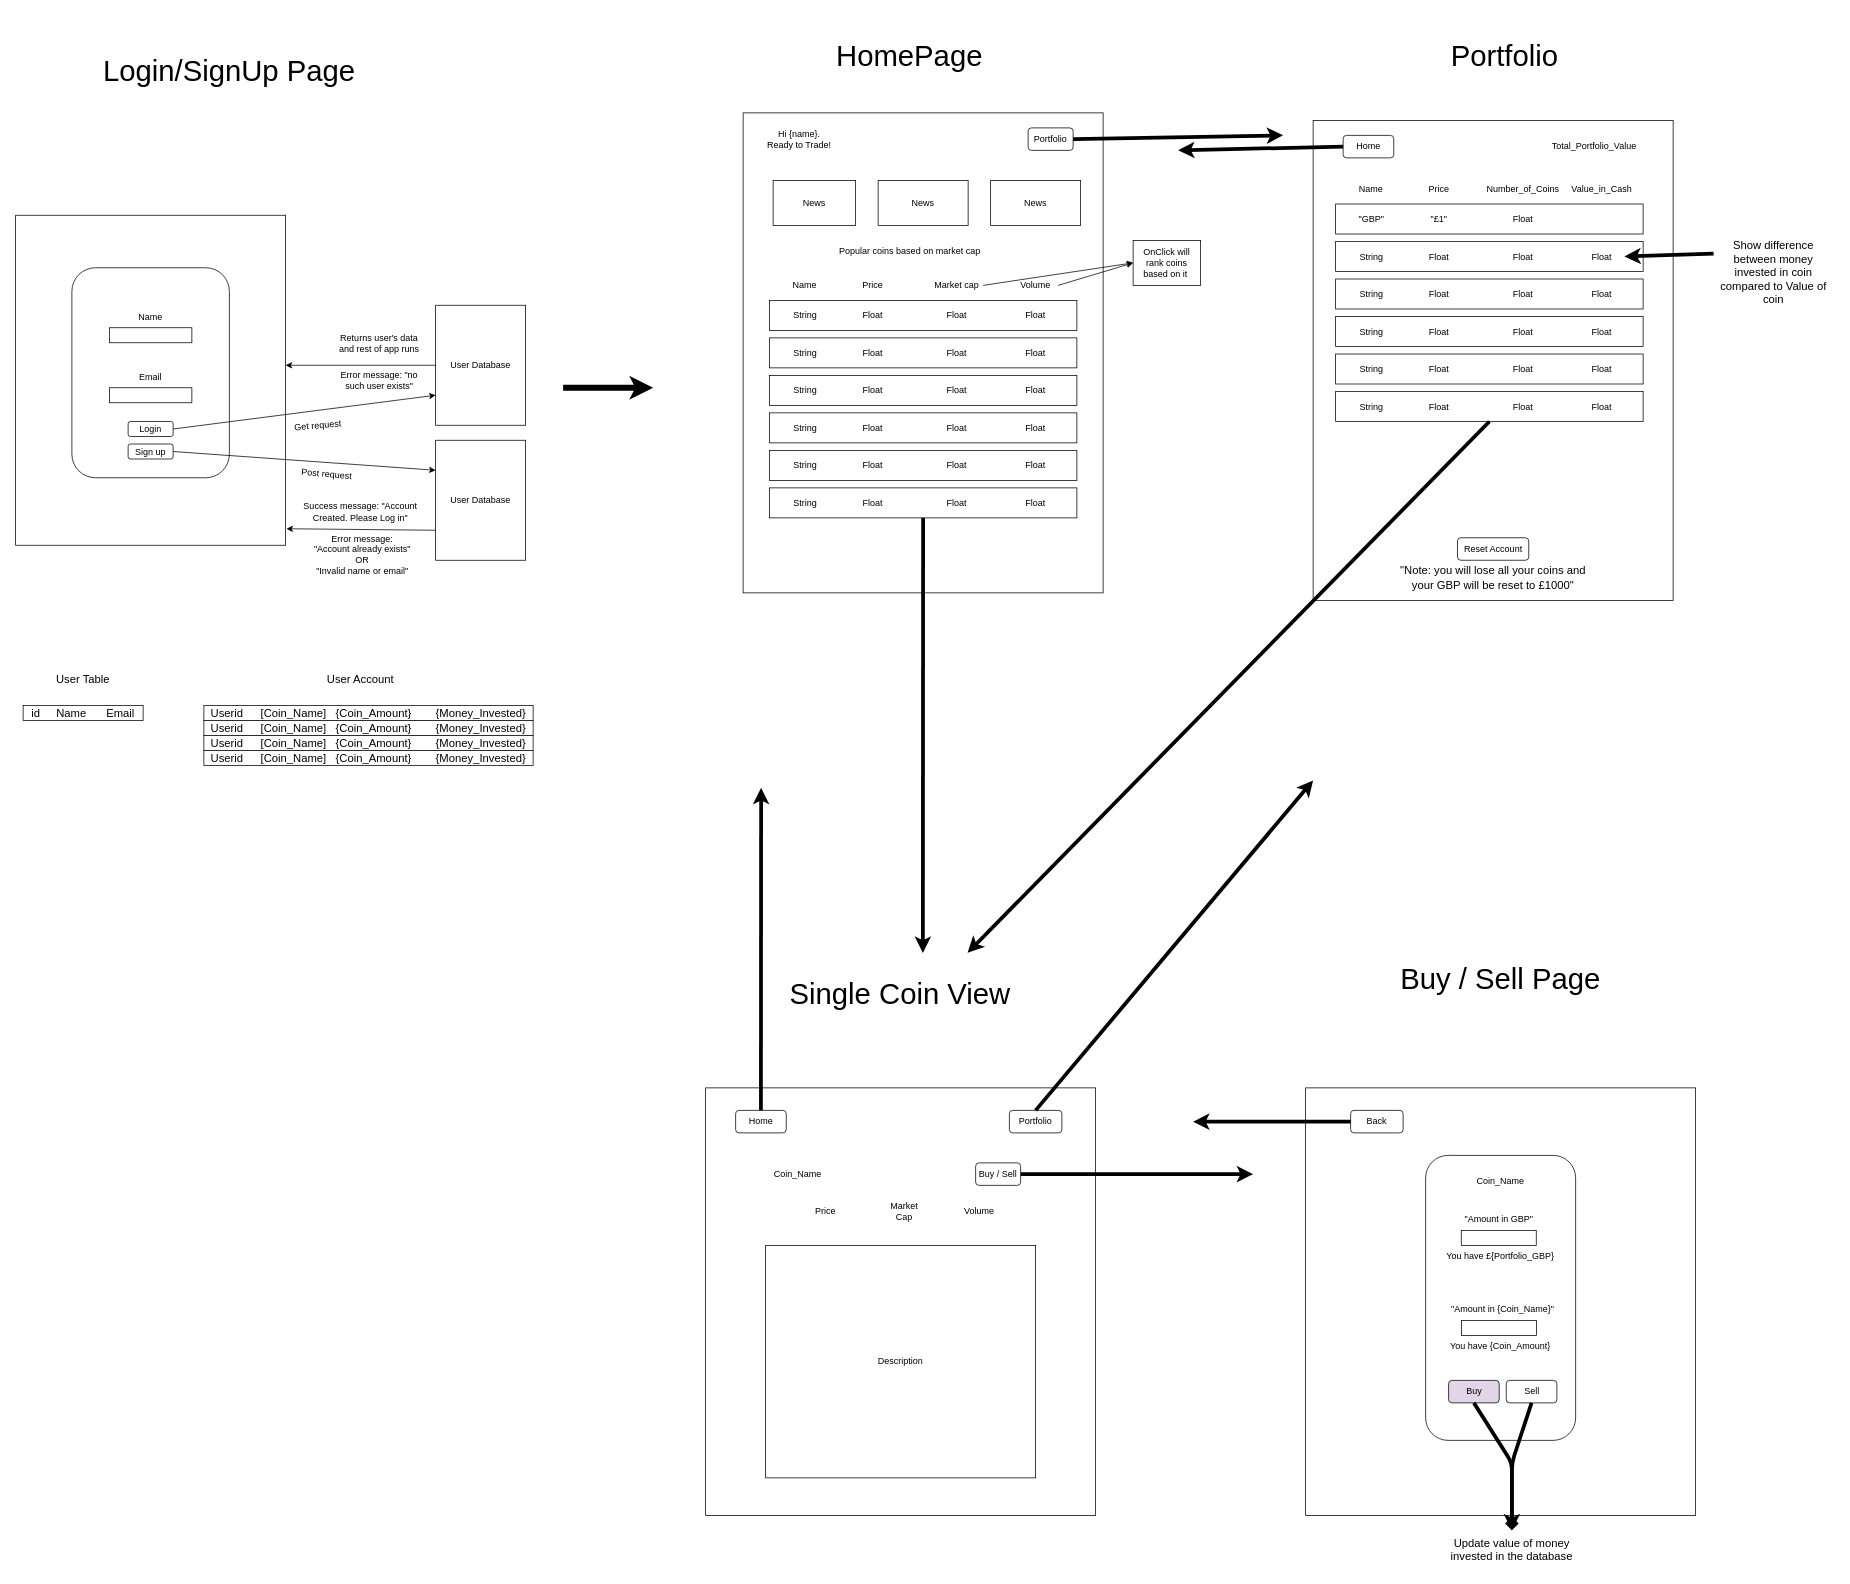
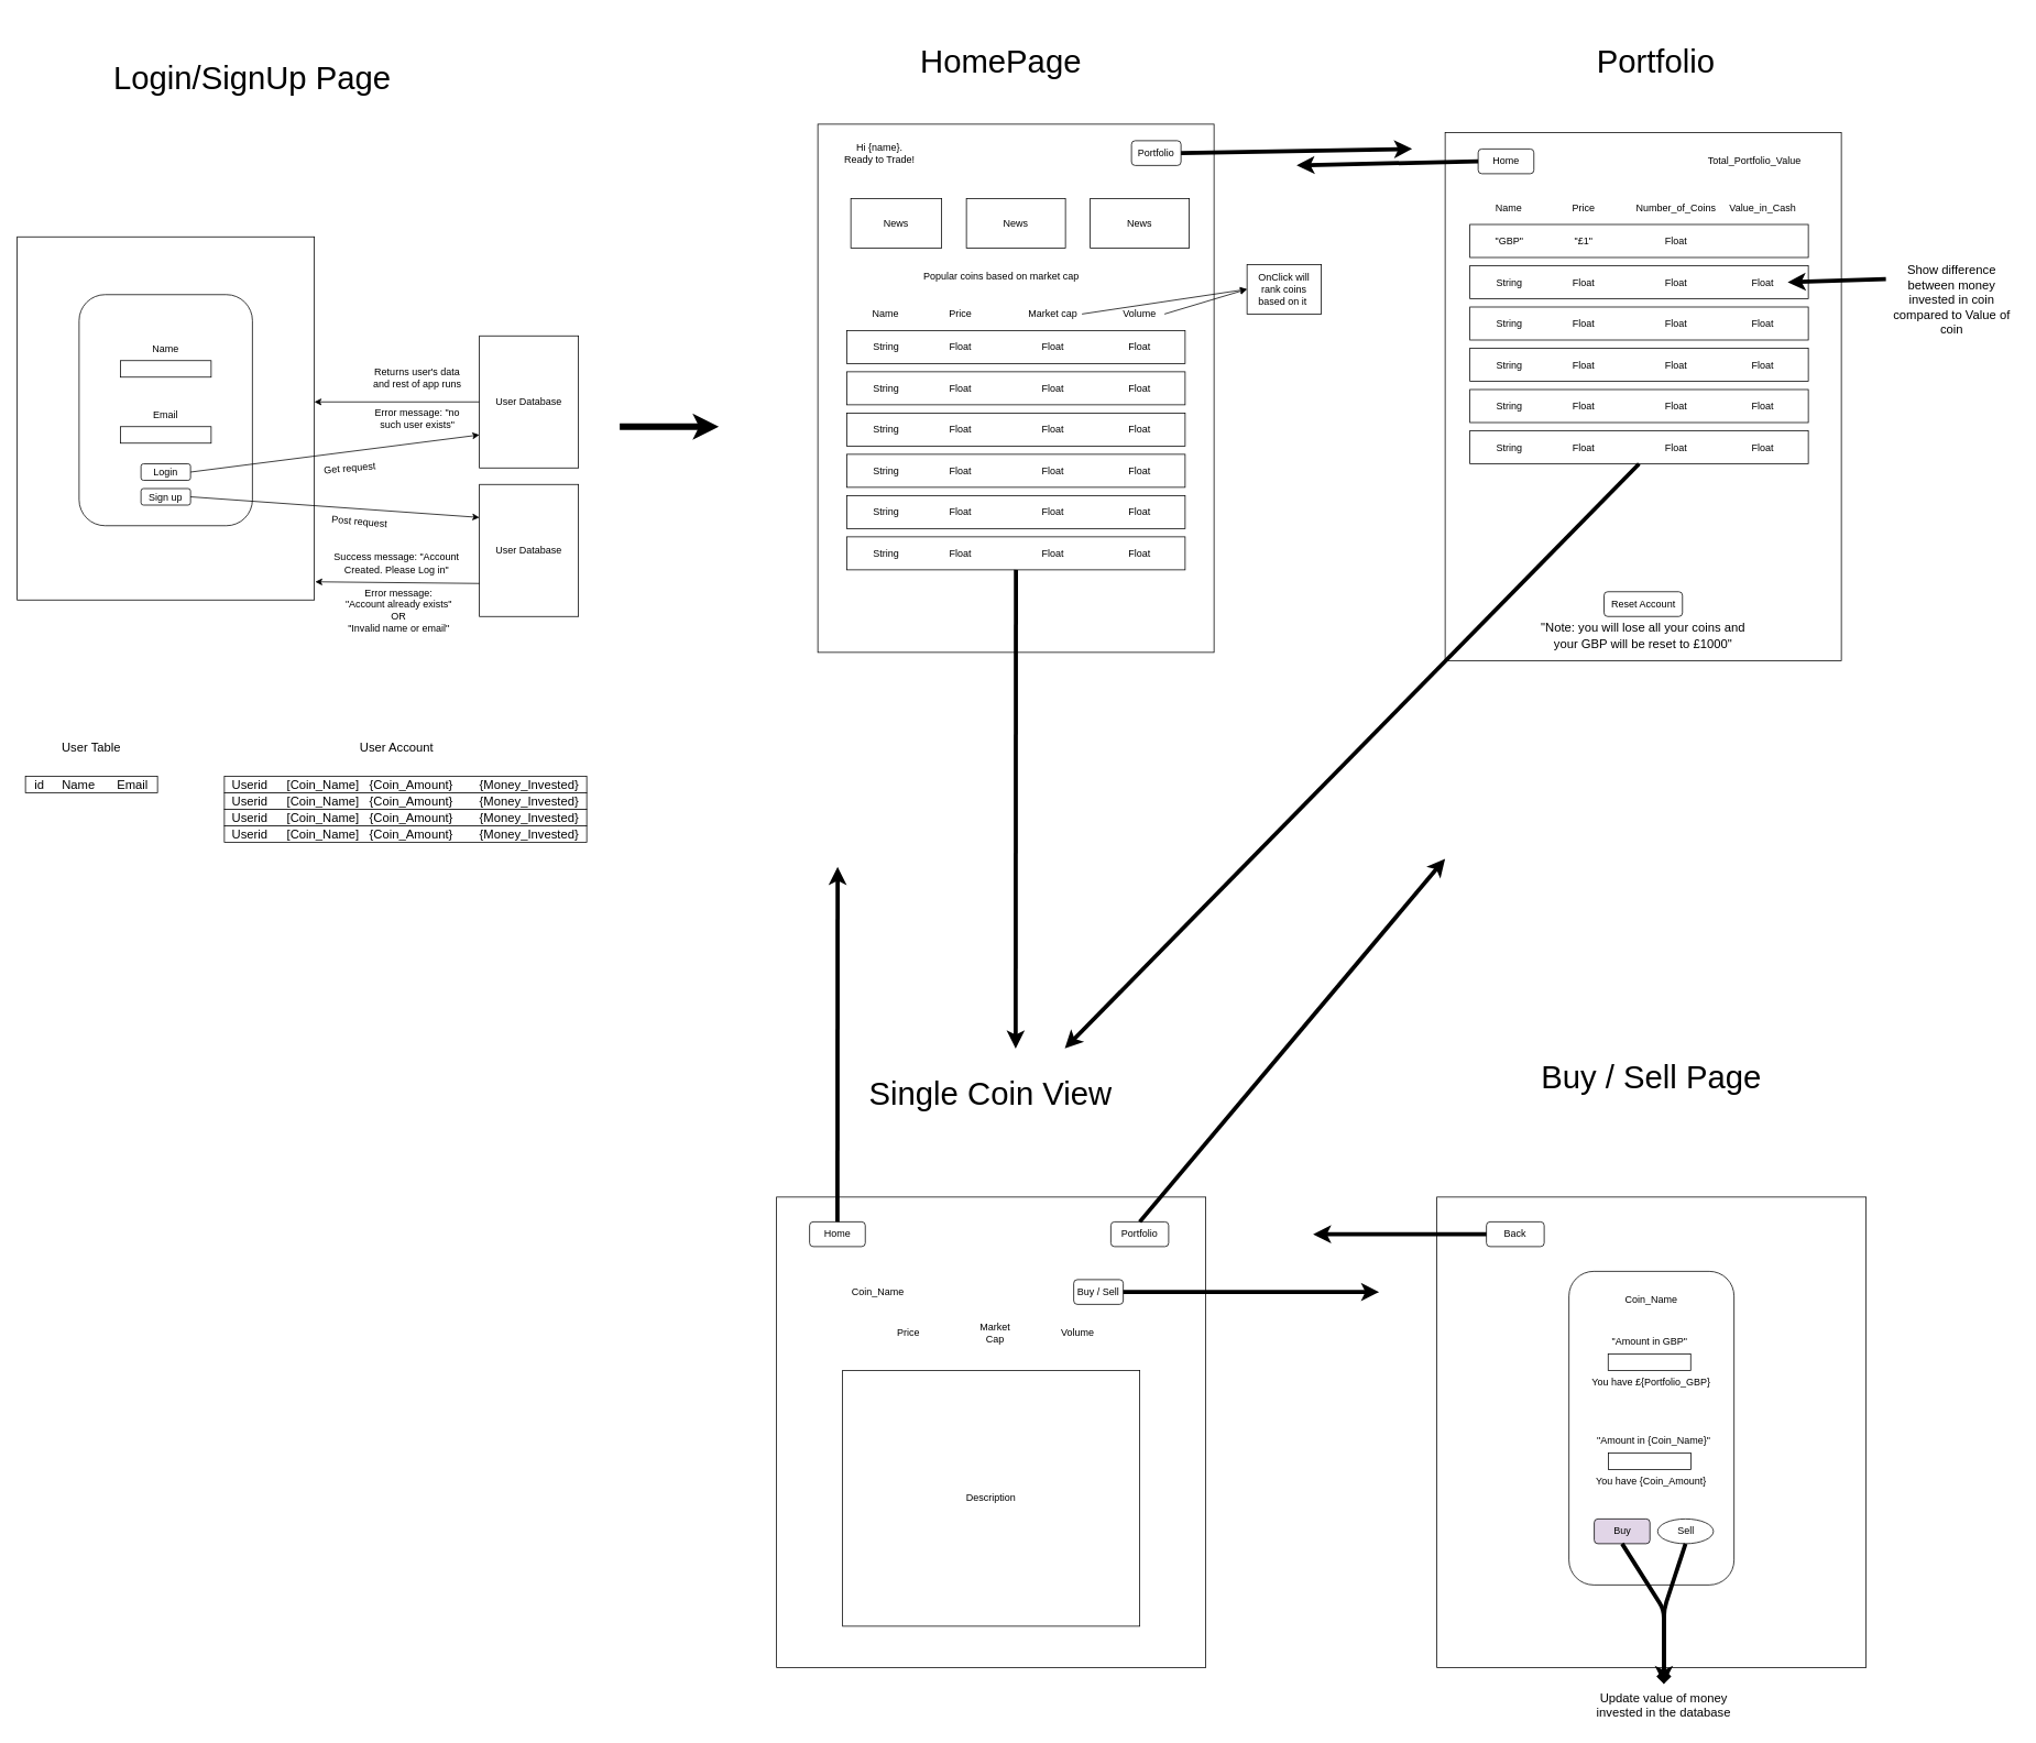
- <mxCell id="127" value="Sell" style="rounded=1;whiteSpace=wrap;html=1;" vertex="1" parent="1"><mxGeometry x="2007.5" y="1840" width="67.5" height="30" as="geometry" /></mxCell>
+ <mxCell id="127" value="Sell" style="ellipse;whiteSpace=wrap;html=1;" vertex="1" parent="1"><mxGeometry x="2007.5" y="1840" width="67.5" height="30" as="geometry" /></mxCell>
